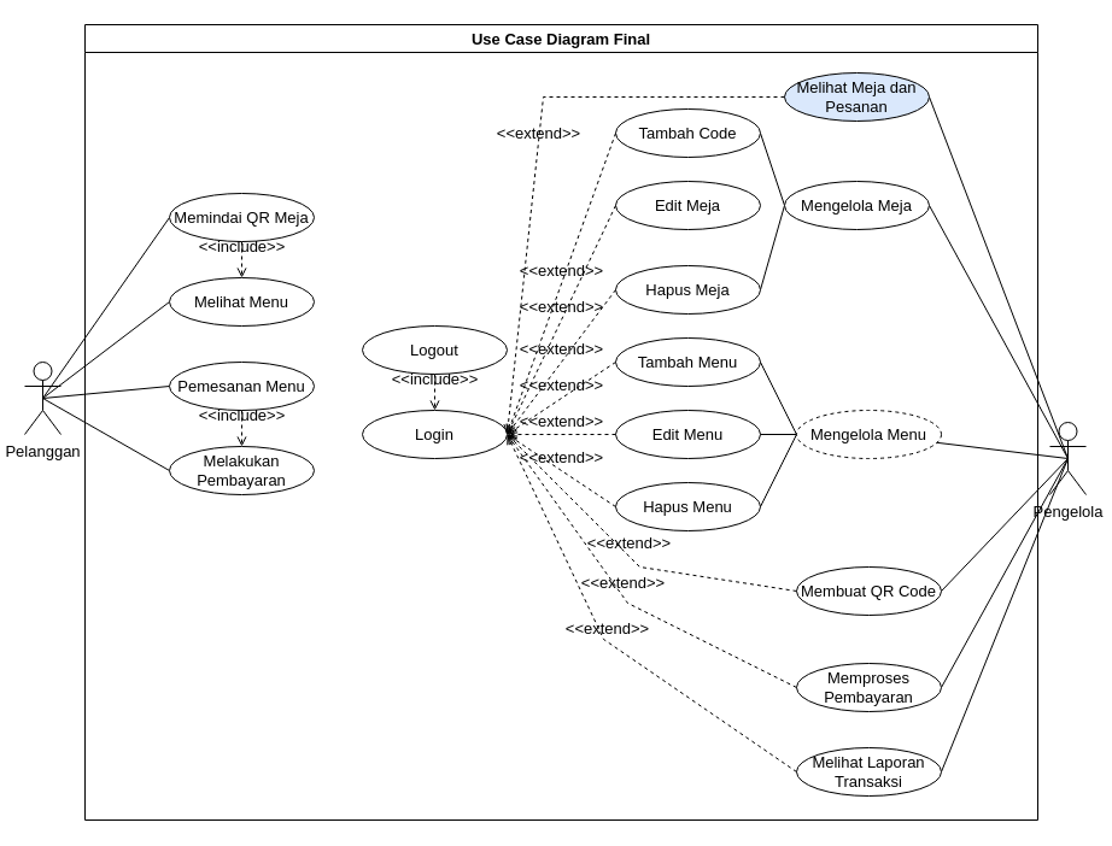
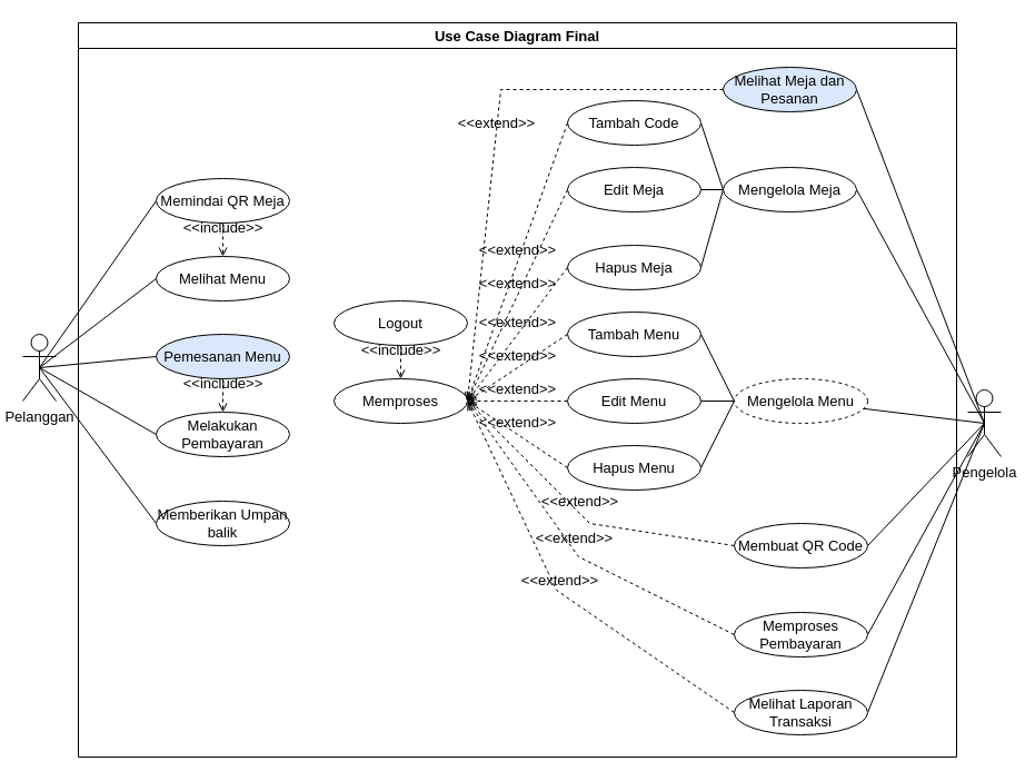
+ <mxCell id="31" style="rounded=0;orthogonalLoop=1;jettySize=auto;html=1;exitX=0;exitY=0.5;exitDx=0;exitDy=0;entryX=1;entryY=0.5;entryDx=0;entryDy=0;endArrow=none;startFill=0;fontSize=13;" edge="1" parent="1" source="33" target="37"><mxGeometry relative="1" as="geometry" /></mxCell>
- <mxCell id="21" value="Pemesanan Menu" style="ellipse;whiteSpace=wrap;html=1;fontSize=13;" vertex="1" parent="1"><mxGeometry x="140" y="300" width="120" height="40" as="geometry" /></mxCell>
+ <mxCell id="21" value="Pemesanan Menu" style="ellipse;whiteSpace=wrap;html=1;fontSize=13;fillColor=#dae8fc;" vertex="1" parent="1"><mxGeometry x="140" y="300" width="120" height="40" as="geometry" /></mxCell>
- <mxCell id="16" value="Login" style="ellipse;whiteSpace=wrap;html=1;fontSize=13;" vertex="1" parent="1"><mxGeometry x="300" y="340" width="120" height="40" as="geometry" /></mxCell>
+ <mxCell id="16" value="Memproses" style="ellipse;whiteSpace=wrap;html=1;fontSize=13;" vertex="1" parent="1"><mxGeometry x="300" y="340" width="120" height="40" as="geometry" /></mxCell>
+ <mxCell id="6" style="rounded=0;orthogonalLoop=1;jettySize=auto;html=1;exitX=0.5;exitY=0.5;exitDx=0;exitDy=0;exitPerimeter=0;entryX=0;entryY=0.5;entryDx=0;entryDy=0;endArrow=none;startFill=0;fontSize=13;" edge="1" parent="1" source="7" target="27"><mxGeometry relative="1" as="geometry" /></mxCell>
+ <mxCell id="27" value="Memberikan Umpan balik" style="ellipse;whiteSpace=wrap;html=1;fontSize=13;" vertex="1" parent="1"><mxGeometry x="140" y="450" width="120" height="40" as="geometry" /></mxCell>
